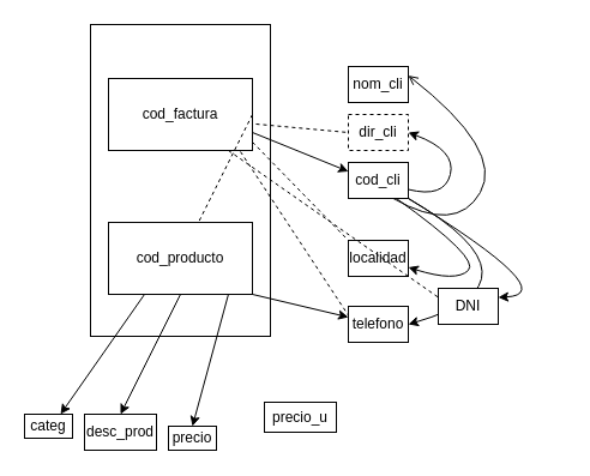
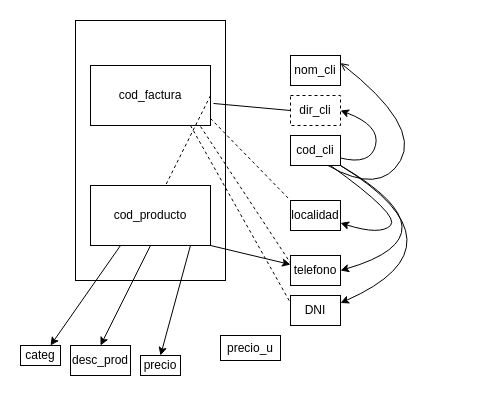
- <mxCell id="12" value="" style="endArrow=none;dashed=1;html=1;rounded=0;entryX=0;entryY=0.5;entryDx=0;entryDy=0;exitX=1.025;exitY=0.633;exitDx=0;exitDy=0;exitPerimeter=0;" edge="1" parent="1" source="2" target="6"><mxGeometry width="50" height="50" relative="1" as="geometry"><mxPoint x="220" y="105" as="sourcePoint" /><mxPoint x="300" y="80" as="targetPoint" /></mxGeometry></mxCell>
+ <mxCell id="12" value="" style="endArrow=none;dashed=0;html=1;rounded=0;entryX=0;entryY=0.5;entryDx=0;entryDy=0;exitX=1.025;exitY=0.633;exitDx=0;exitDy=0;exitPerimeter=0;" edge="1" parent="1" source="2" target="6"><mxGeometry width="50" height="50" relative="1" as="geometry"><mxPoint x="220" y="105" as="sourcePoint" /><mxPoint x="300" y="80" as="targetPoint" /></mxGeometry></mxCell>
- <mxCell id="10" value="" style="endArrow=classic;html=1;rounded=0;entryX=0;entryY=0.25;entryDx=0;entryDy=0;exitX=1;exitY=0.75;exitDx=0;exitDy=0;" edge="1" parent="1" source="2" target="7"><mxGeometry width="50" height="50" relative="1" as="geometry"><mxPoint x="220" y="90" as="sourcePoint" /><mxPoint x="300" y="40" as="targetPoint" /></mxGeometry></mxCell>
- <mxCell id="27" value="DNI" style="whiteSpace=wrap;html=1;" vertex="1" parent="1"><mxGeometry x="365" y="240" width="50" height="30" as="geometry" /></mxCell>
+ <mxCell id="27" value="DNI" style="whiteSpace=wrap;html=1;" vertex="1" parent="1"><mxGeometry x="290" y="295" width="50" height="30" as="geometry" /></mxCell>
